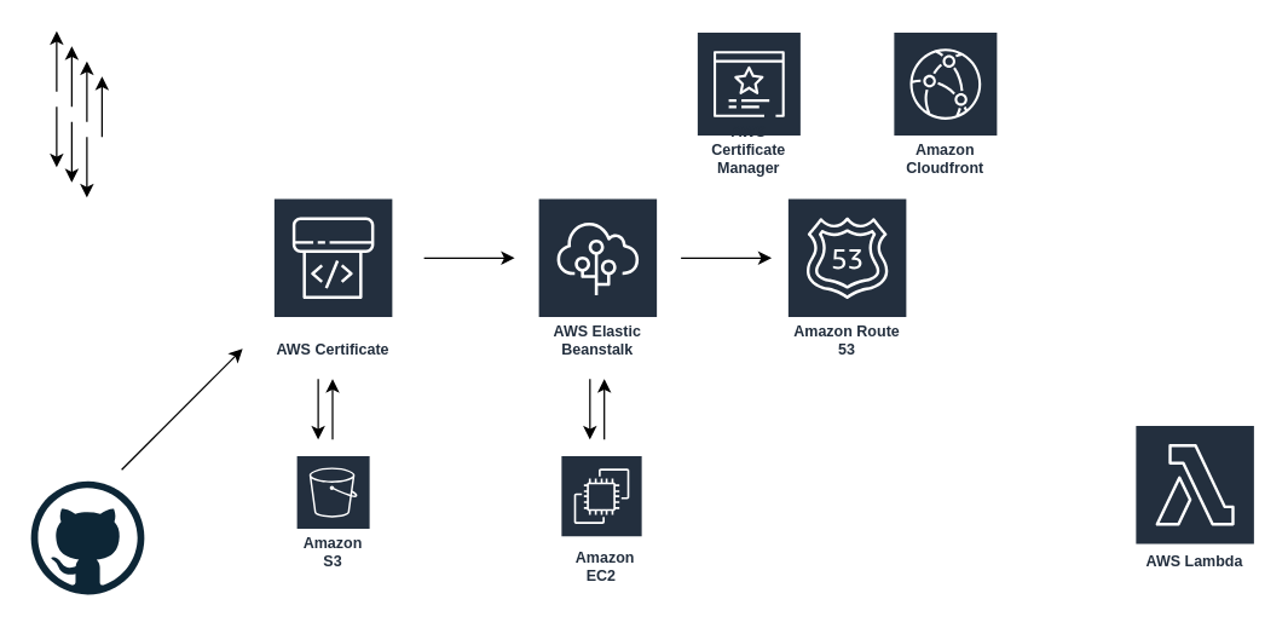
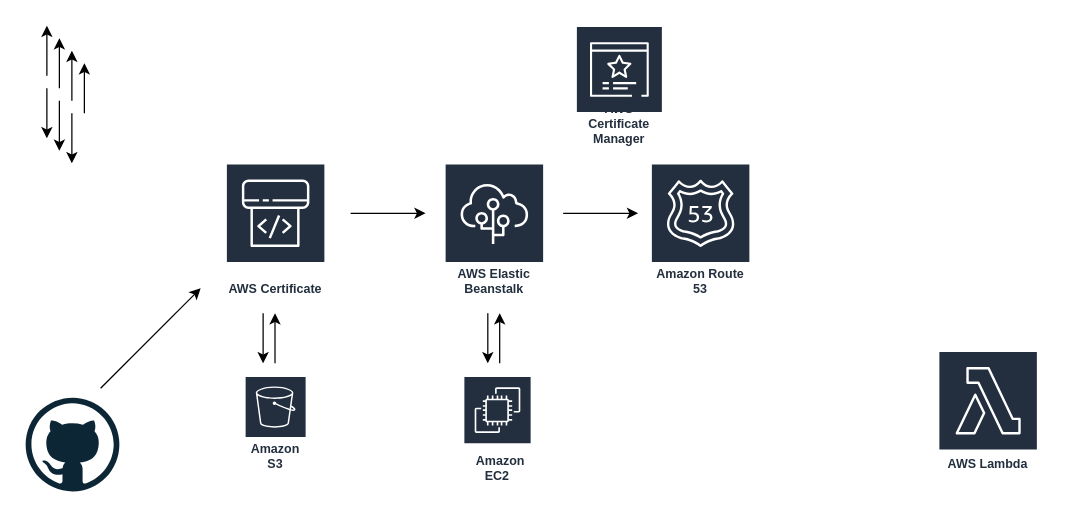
- <mxCell id="8" value="Amazon Cloudfront" style="sketch=0;outlineConnect=0;fontColor=#232F3E;gradientColor=none;strokeColor=#ffffff;fillColor=#232F3E;dashed=0;verticalLabelPosition=middle;verticalAlign=bottom;align=center;html=1;whiteSpace=wrap;fontSize=10;fontStyle=1;spacing=3;shape=mxgraph.aws4.productIcon;prIcon=mxgraph.aws4.cloudfront;" vertex="1" parent="1"><mxGeometry x="590" y="20" width="70" height="100" as="geometry" /></mxCell>
